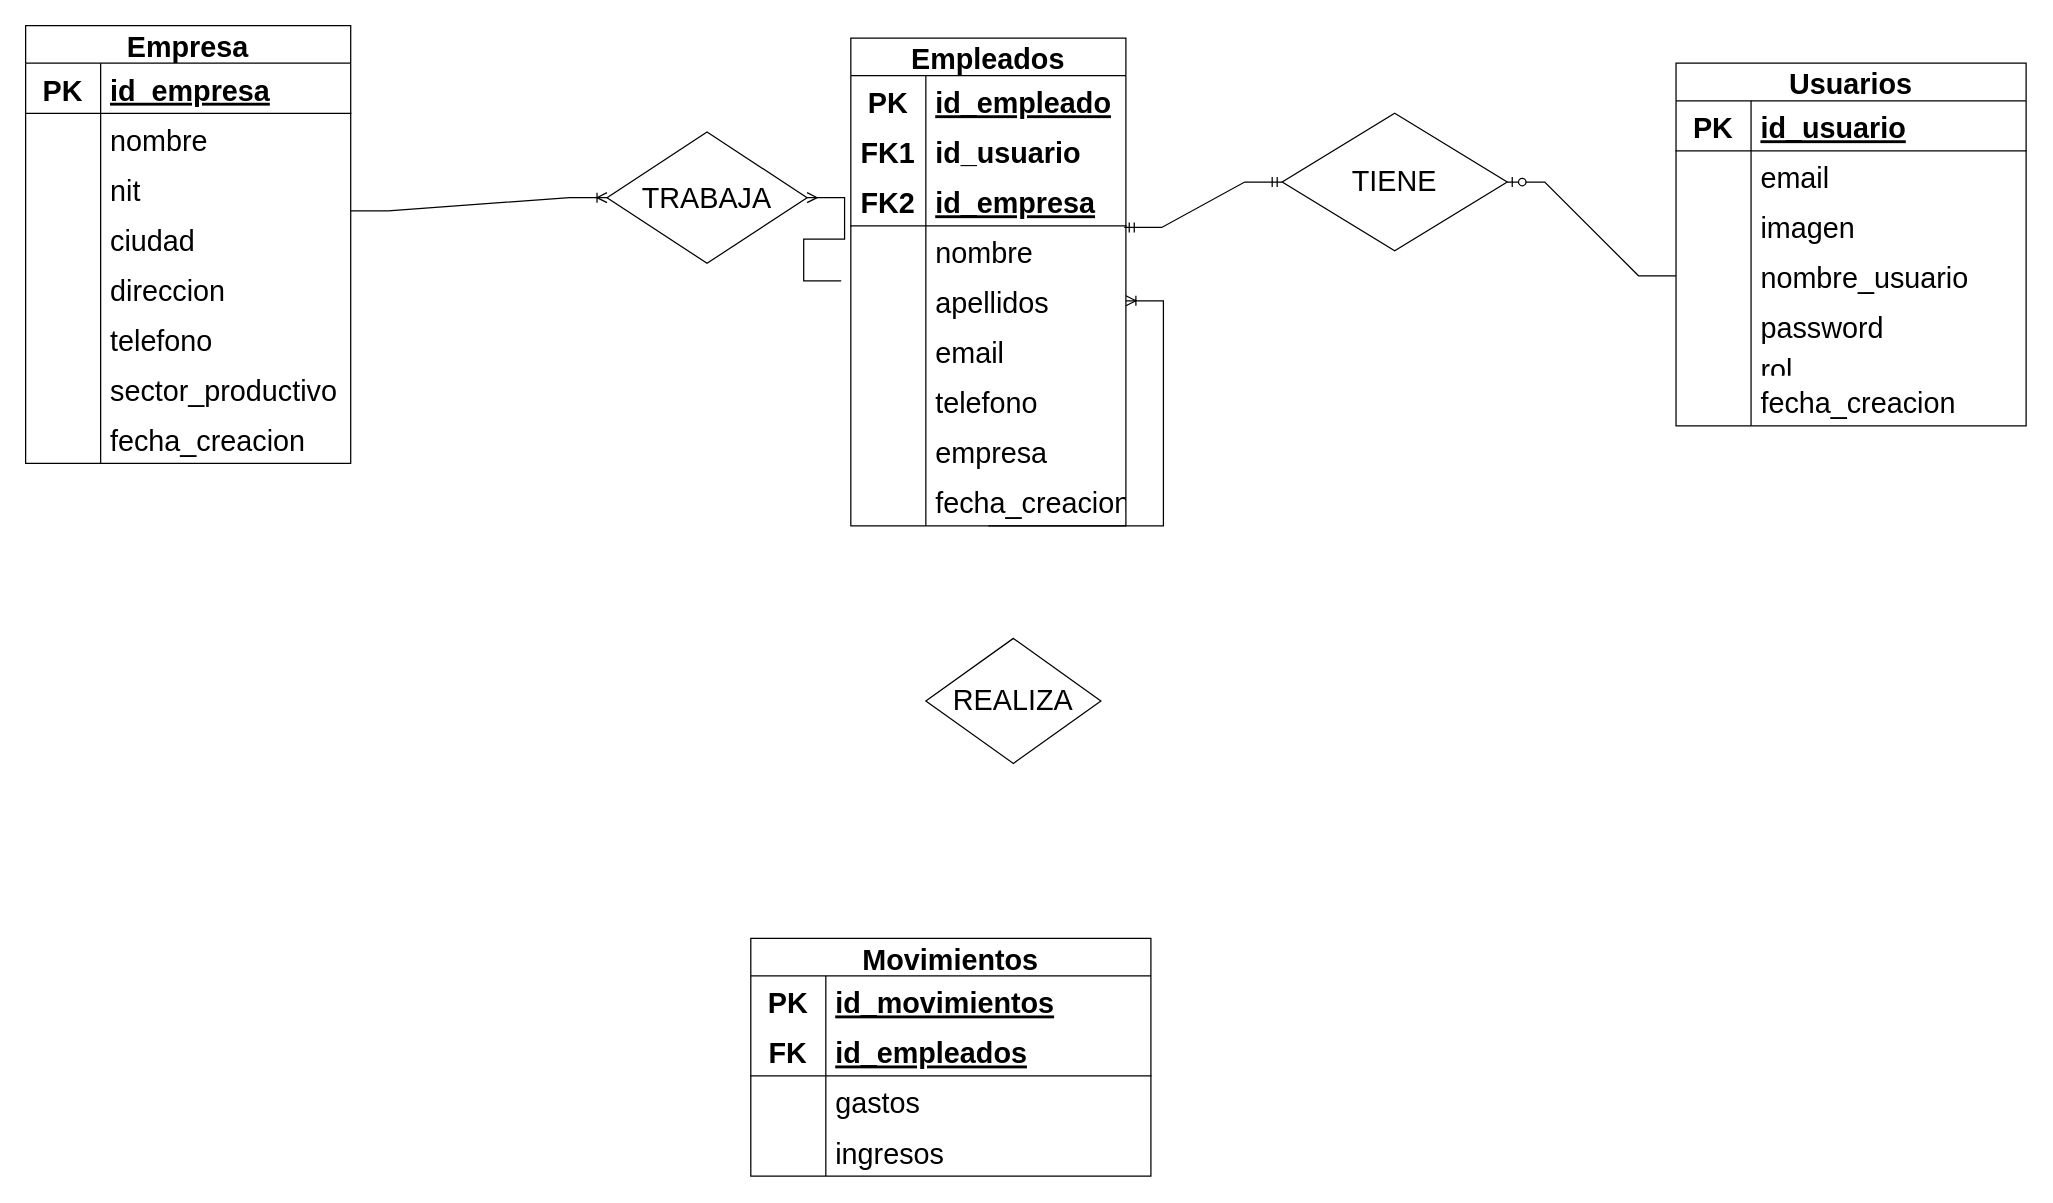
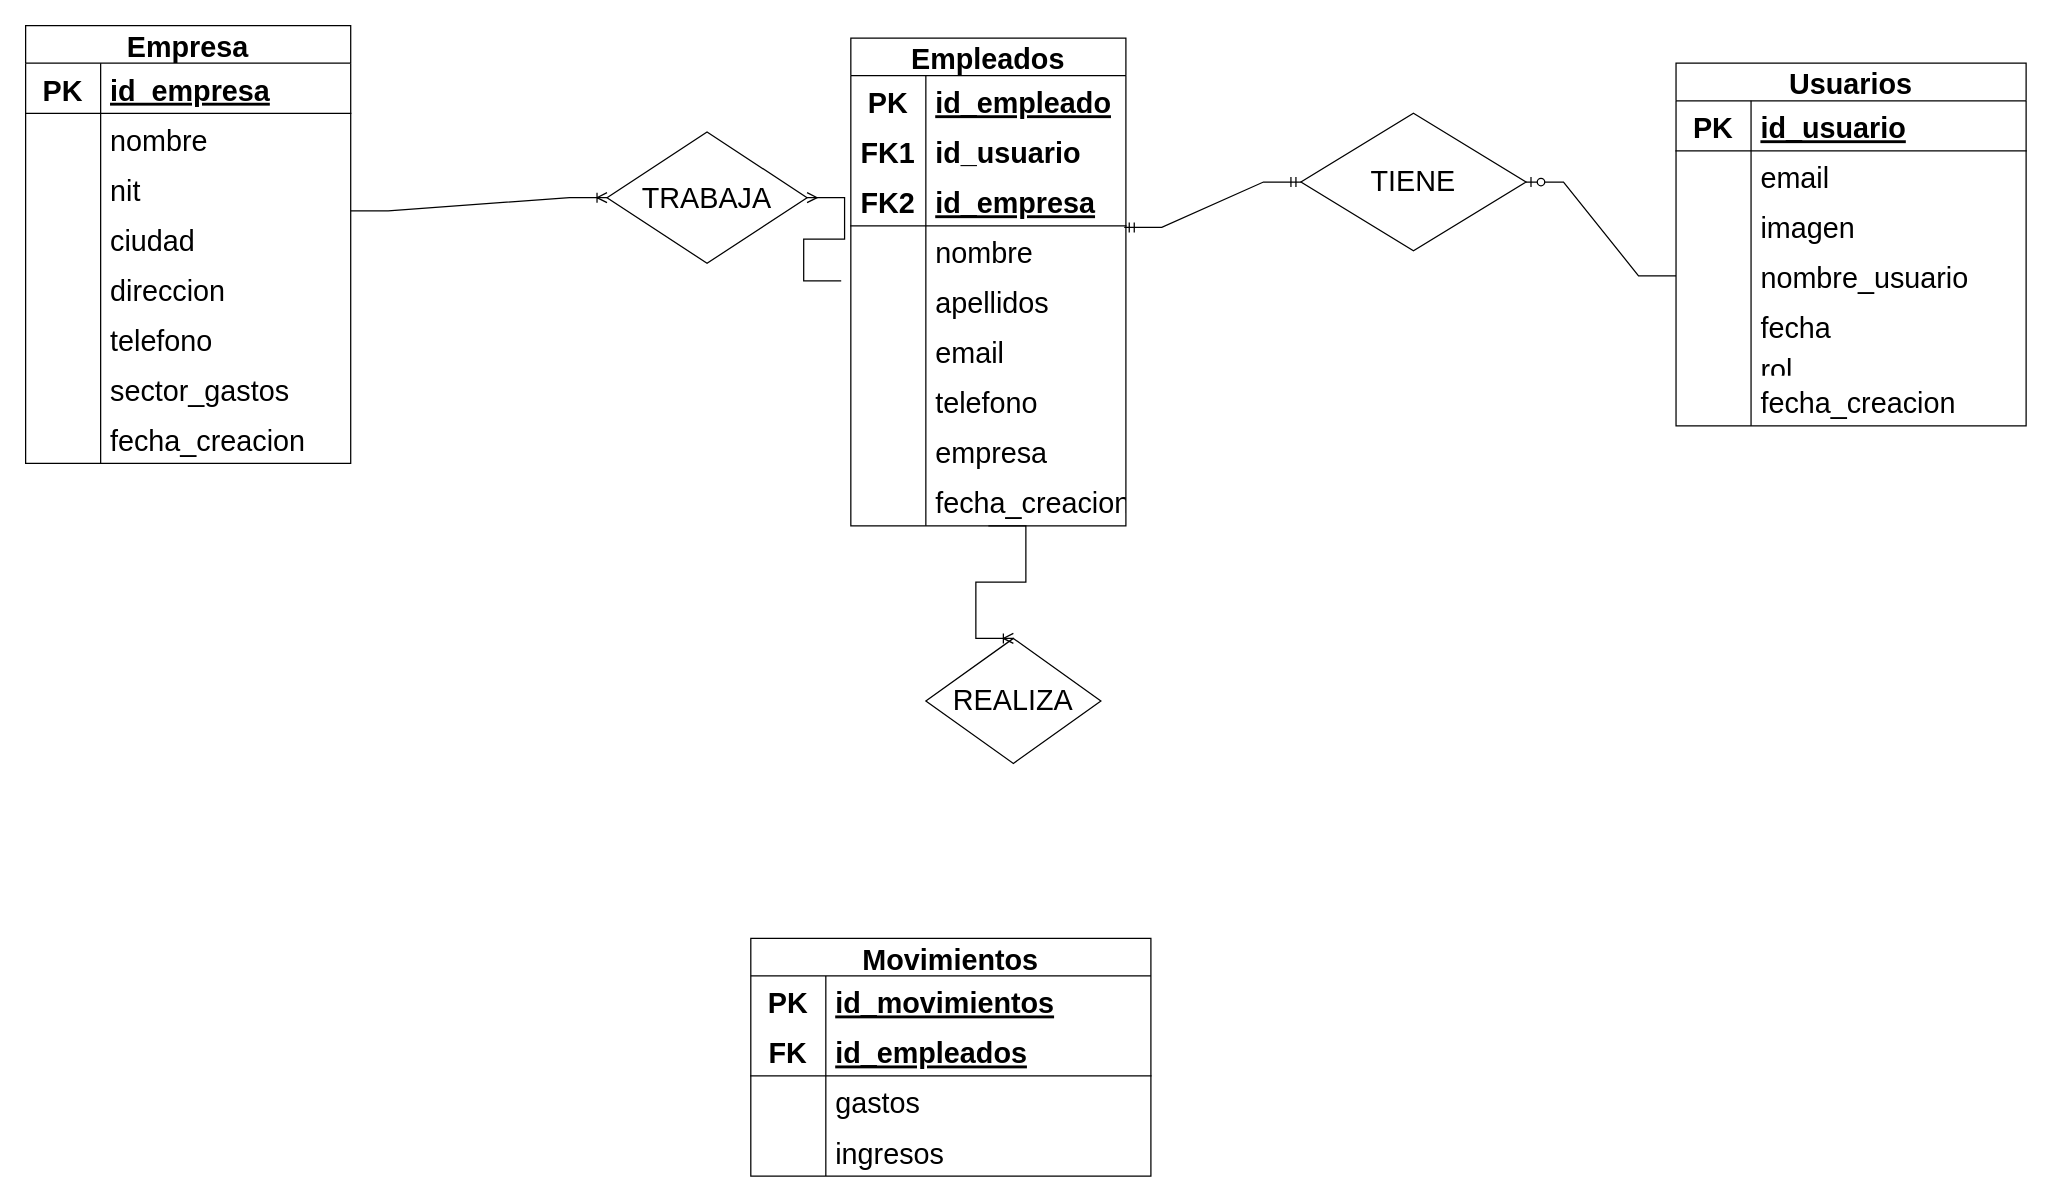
- <mxCell id="91" value="TIENE" style="shape=rhombus;perimeter=rhombusPerimeter;whiteSpace=wrap;html=1;align=center;flipH=1;flipV=1;direction=west;fontSize=23;" parent="1" vertex="1"><mxGeometry x="1025" y="90" width="180" height="110" as="geometry" /></mxCell>
+ <mxCell id="91" value="TIENE" style="shape=rhombus;perimeter=rhombusPerimeter;whiteSpace=wrap;html=1;align=center;flipH=1;flipV=1;direction=west;fontSize=23;" parent="1" vertex="1"><mxGeometry x="1040" y="90" width="180" height="110" as="geometry" /></mxCell>
- <mxCell id="70" value="password" style="shape=partialRectangle;connectable=0;fillColor=none;top=0;left=0;bottom=0;right=0;align=left;spacingLeft=6;overflow=hidden;fontSize=23;" parent="68" vertex="1"><mxGeometry x="60" width="220" height="40" as="geometry"><mxRectangle width="220" height="40" as="alternateBounds" /></mxGeometry></mxCell>
+ <mxCell id="70" value="fecha" style="shape=partialRectangle;connectable=0;fillColor=none;top=0;left=0;bottom=0;right=0;align=left;spacingLeft=6;overflow=hidden;fontSize=23;" parent="68" vertex="1"><mxGeometry x="60" width="220" height="40" as="geometry"><mxRectangle width="220" height="40" as="alternateBounds" /></mxGeometry></mxCell>
- <mxCell id="23" value="sector_productivo" style="shape=partialRectangle;connectable=0;fillColor=none;top=0;left=0;bottom=0;right=0;align=left;spacingLeft=6;overflow=hidden;fontSize=23;" parent="21" vertex="1"><mxGeometry x="60" width="200" height="40" as="geometry"><mxRectangle width="200" height="40" as="alternateBounds" /></mxGeometry></mxCell>
+ <mxCell id="23" value="sector_gastos" style="shape=partialRectangle;connectable=0;fillColor=none;top=0;left=0;bottom=0;right=0;align=left;spacingLeft=6;overflow=hidden;fontSize=23;" parent="21" vertex="1"><mxGeometry x="60" width="200" height="40" as="geometry"><mxRectangle width="200" height="40" as="alternateBounds" /></mxGeometry></mxCell>
- <mxCell id="97" value="" style="edgeStyle=entityRelationEdgeStyle;fontSize=23;html=1;endArrow=ERoneToMany;exitX=0.5;exitY=0;exitDx=0;exitDy=0;rounded=0;" parent="1" source="27" target="42" edge="1"><mxGeometry width="100" height="100" relative="1" as="geometry"><mxPoint x="1160" y="330" as="sourcePoint" /><mxPoint x="170" y="555" as="targetPoint" /></mxGeometry></mxCell>
+ <mxCell id="97" value="" style="edgeStyle=entityRelationEdgeStyle;fontSize=23;html=1;endArrow=ERoneToMany;entryX=0.5;entryY=1;entryDx=0;entryDy=0;exitX=0.5;exitY=0;exitDx=0;exitDy=0;rounded=0;" parent="1" source="27" target="92" edge="1"><mxGeometry width="100" height="100" relative="1" as="geometry"><mxPoint x="1160" y="330" as="sourcePoint" /><mxPoint x="170" y="555" as="targetPoint" /></mxGeometry></mxCell>
